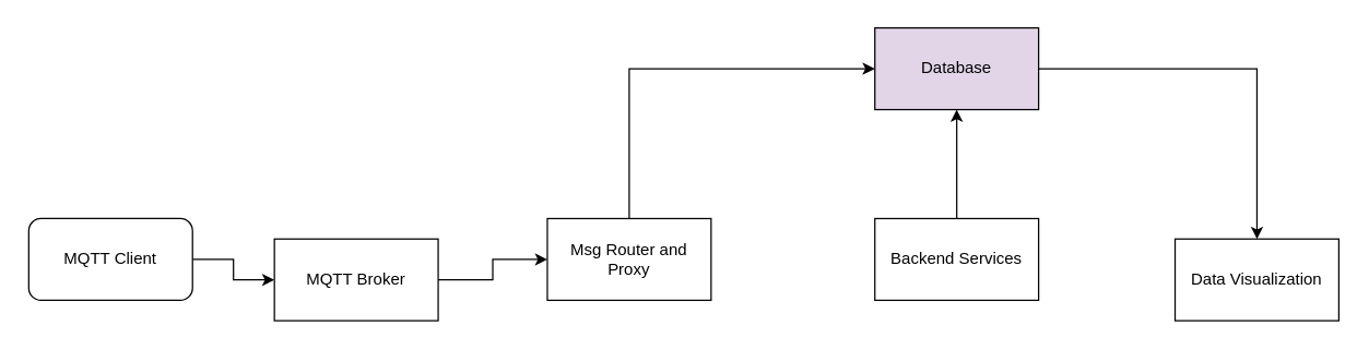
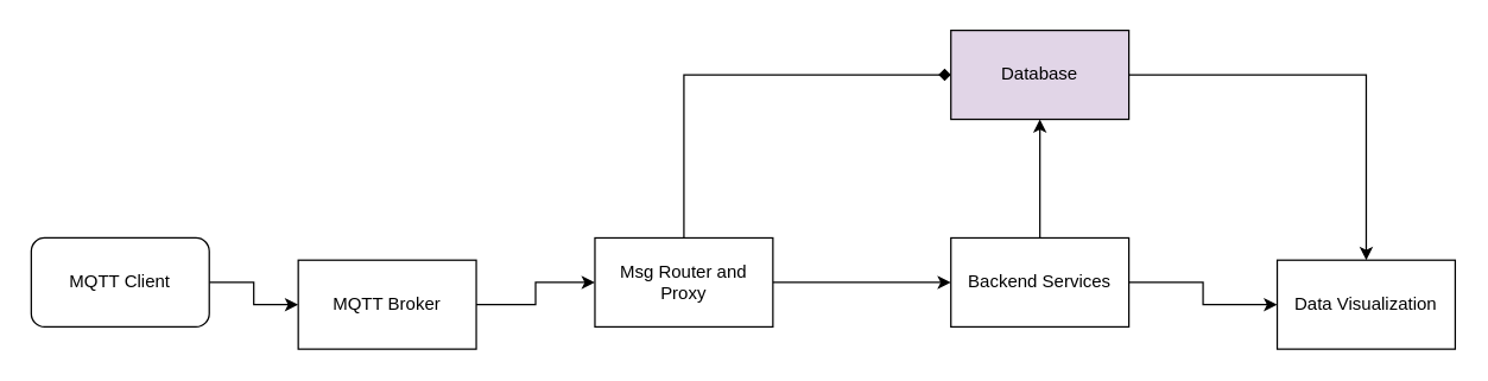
- <mxCell id="6" value="" style="edgeStyle=orthogonalEdgeStyle;rounded=0;orthogonalLoop=1;jettySize=auto;html=1;exitX=0.5;exitY=0;exitDx=0;exitDy=0;entryX=0;entryY=0.5;entryDx=0;entryDy=0;" parent="1" source="8" target="13" edge="1"><mxGeometry relative="1" as="geometry" /></mxCell>
+ <mxCell id="6" value="" style="edgeStyle=orthogonalEdgeStyle;rounded=0;orthogonalLoop=1;jettySize=auto;html=1;exitX=0.5;exitY=0;exitDx=0;exitDy=0;entryX=0;entryY=0.5;entryDx=0;entryDy=0;endArrow=diamond;" parent="1" source="8" target="13" edge="1"><mxGeometry relative="1" as="geometry" /></mxCell>
+ <mxCell id="7" value="" style="edgeStyle=orthogonalEdgeStyle;rounded=0;orthogonalLoop=1;jettySize=auto;html=1;" edge="1" parent="1" source="8" target="11"><mxGeometry relative="1" as="geometry" /></mxCell>
+ <mxCell id="10" value="" style="edgeStyle=orthogonalEdgeStyle;rounded=0;orthogonalLoop=1;jettySize=auto;html=1;" parent="1" source="11" target="14" edge="1"><mxGeometry relative="1" as="geometry" /></mxCell>
